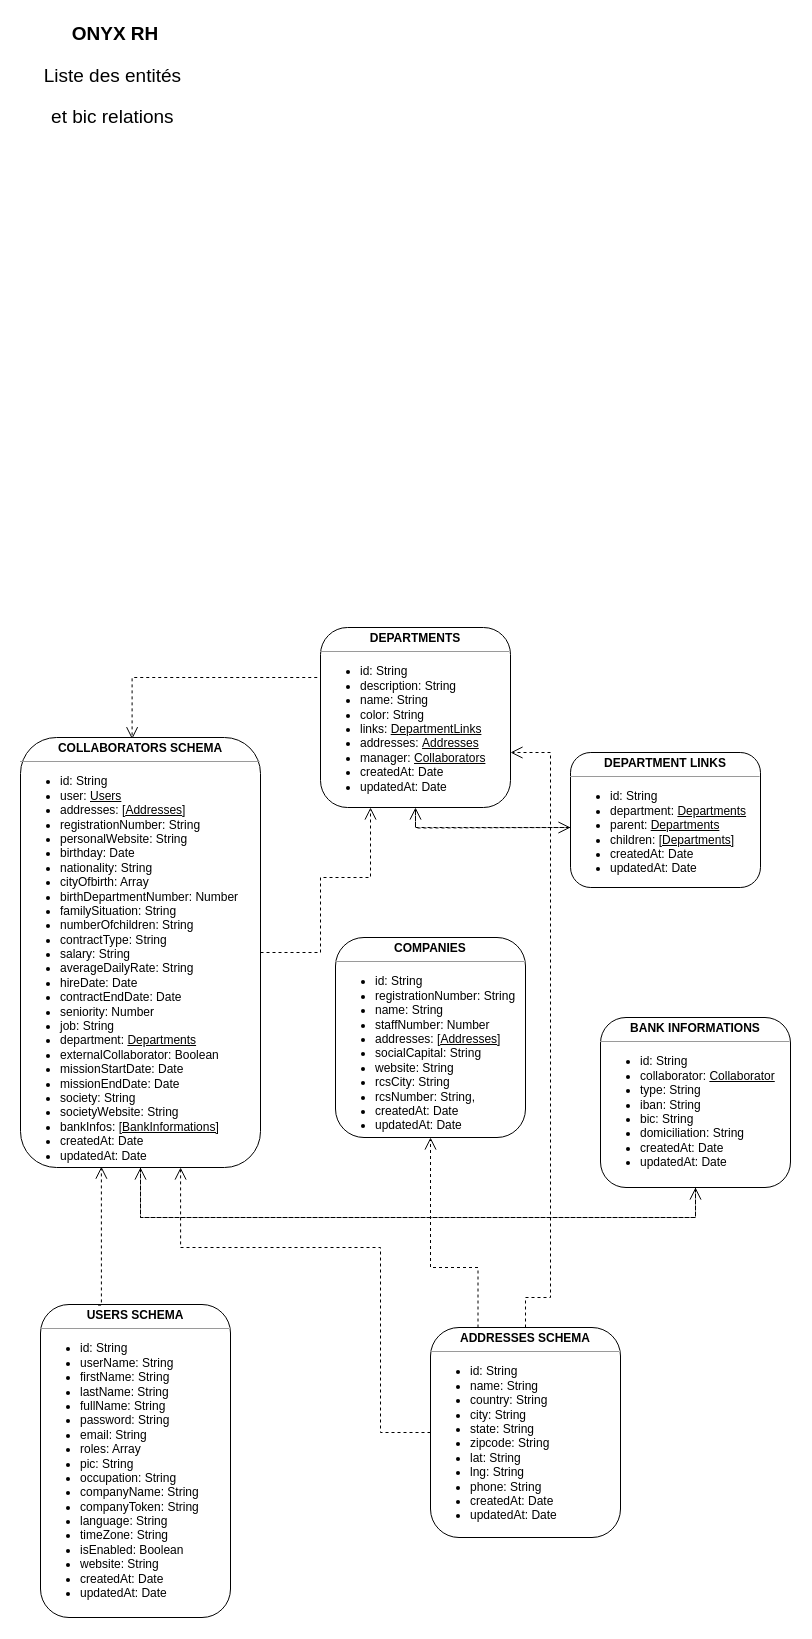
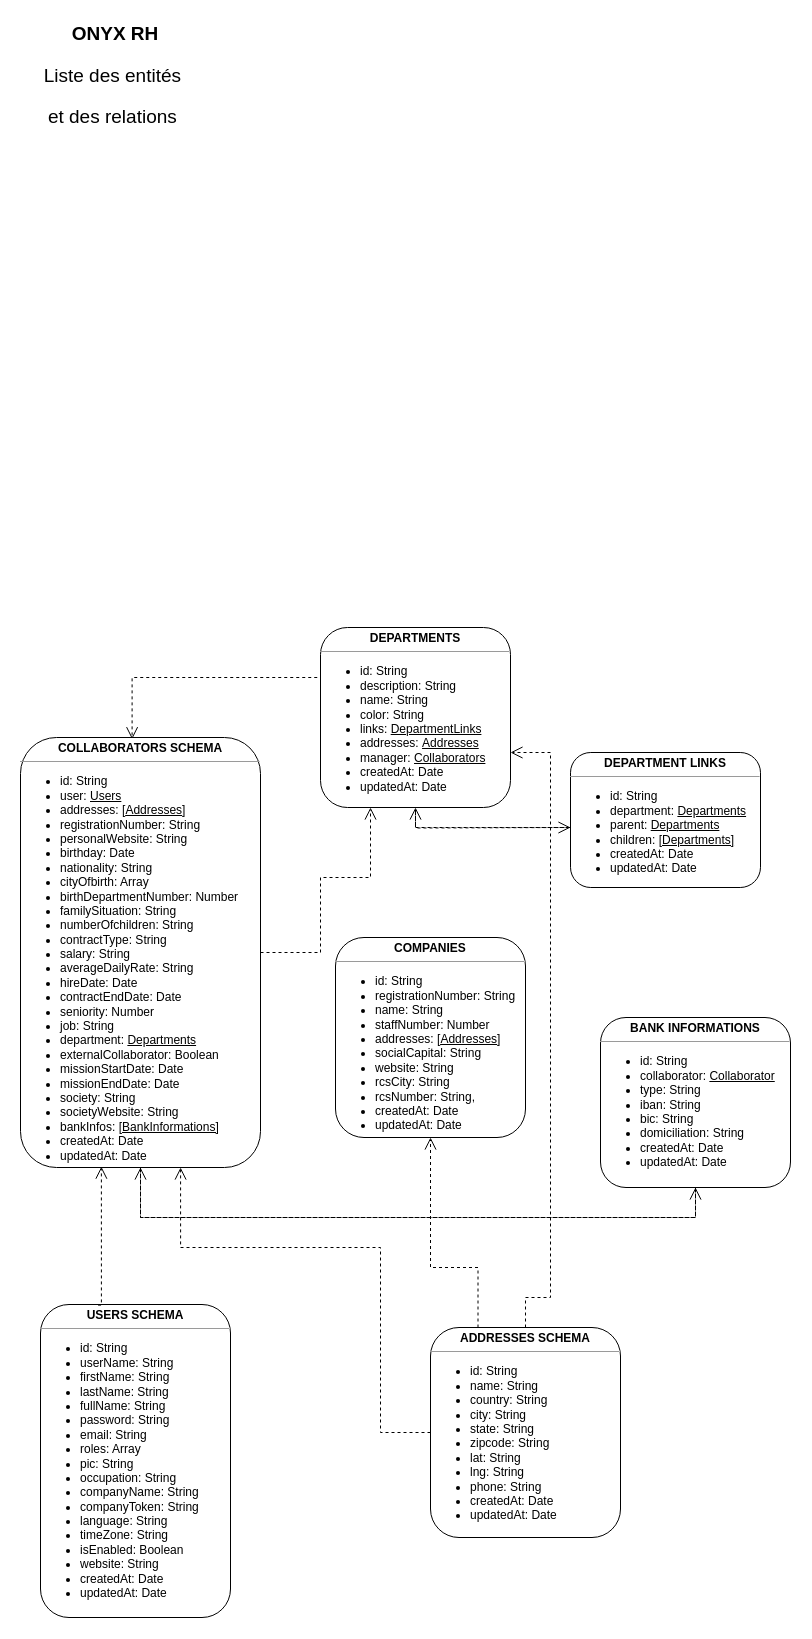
- <mxCell id="19" value="&lt;p style=&quot;line-height: 110%&quot;&gt;&lt;/p&gt;&lt;h1 style=&quot;font-size: 19px&quot;&gt;&lt;font style=&quot;font-size: 19px ; line-height: 60%&quot;&gt;ONYX RH&lt;/font&gt;&lt;/h1&gt;&lt;p style=&quot;font-size: 19px&quot;&gt;&lt;font style=&quot;font-size: 19px&quot;&gt;Liste des entités&amp;nbsp;&lt;/font&gt;&lt;/p&gt;&lt;p style=&quot;font-size: 19px&quot;&gt;&lt;font style=&quot;font-size: 19px&quot;&gt;et bic relations&amp;nbsp;&lt;/font&gt;&lt;/p&gt;&lt;p&gt;&lt;/p&gt;" style="text;html=1;strokeColor=none;fillColor=none;spacing=5;spacingTop=-20;whiteSpace=wrap;overflow=hidden;rounded=0;align=center;" vertex="1" parent="1"><mxGeometry x="20" y="20" width="190" height="117" as="geometry" /></mxCell>
+ <mxCell id="19" value="&lt;p style=&quot;line-height: 110%&quot;&gt;&lt;/p&gt;&lt;h1 style=&quot;font-size: 19px&quot;&gt;&lt;font style=&quot;font-size: 19px ; line-height: 60%&quot;&gt;ONYX RH&lt;/font&gt;&lt;/h1&gt;&lt;p style=&quot;font-size: 19px&quot;&gt;&lt;font style=&quot;font-size: 19px&quot;&gt;Liste des entités&amp;nbsp;&lt;/font&gt;&lt;/p&gt;&lt;p style=&quot;font-size: 19px&quot;&gt;&lt;font style=&quot;font-size: 19px&quot;&gt;et des relations&amp;nbsp;&lt;/font&gt;&lt;/p&gt;&lt;p&gt;&lt;/p&gt;" style="text;html=1;strokeColor=none;fillColor=none;spacing=5;spacingTop=-20;whiteSpace=wrap;overflow=hidden;rounded=0;align=center;" vertex="1" parent="1"><mxGeometry x="20" y="20" width="190" height="117" as="geometry" /></mxCell>
